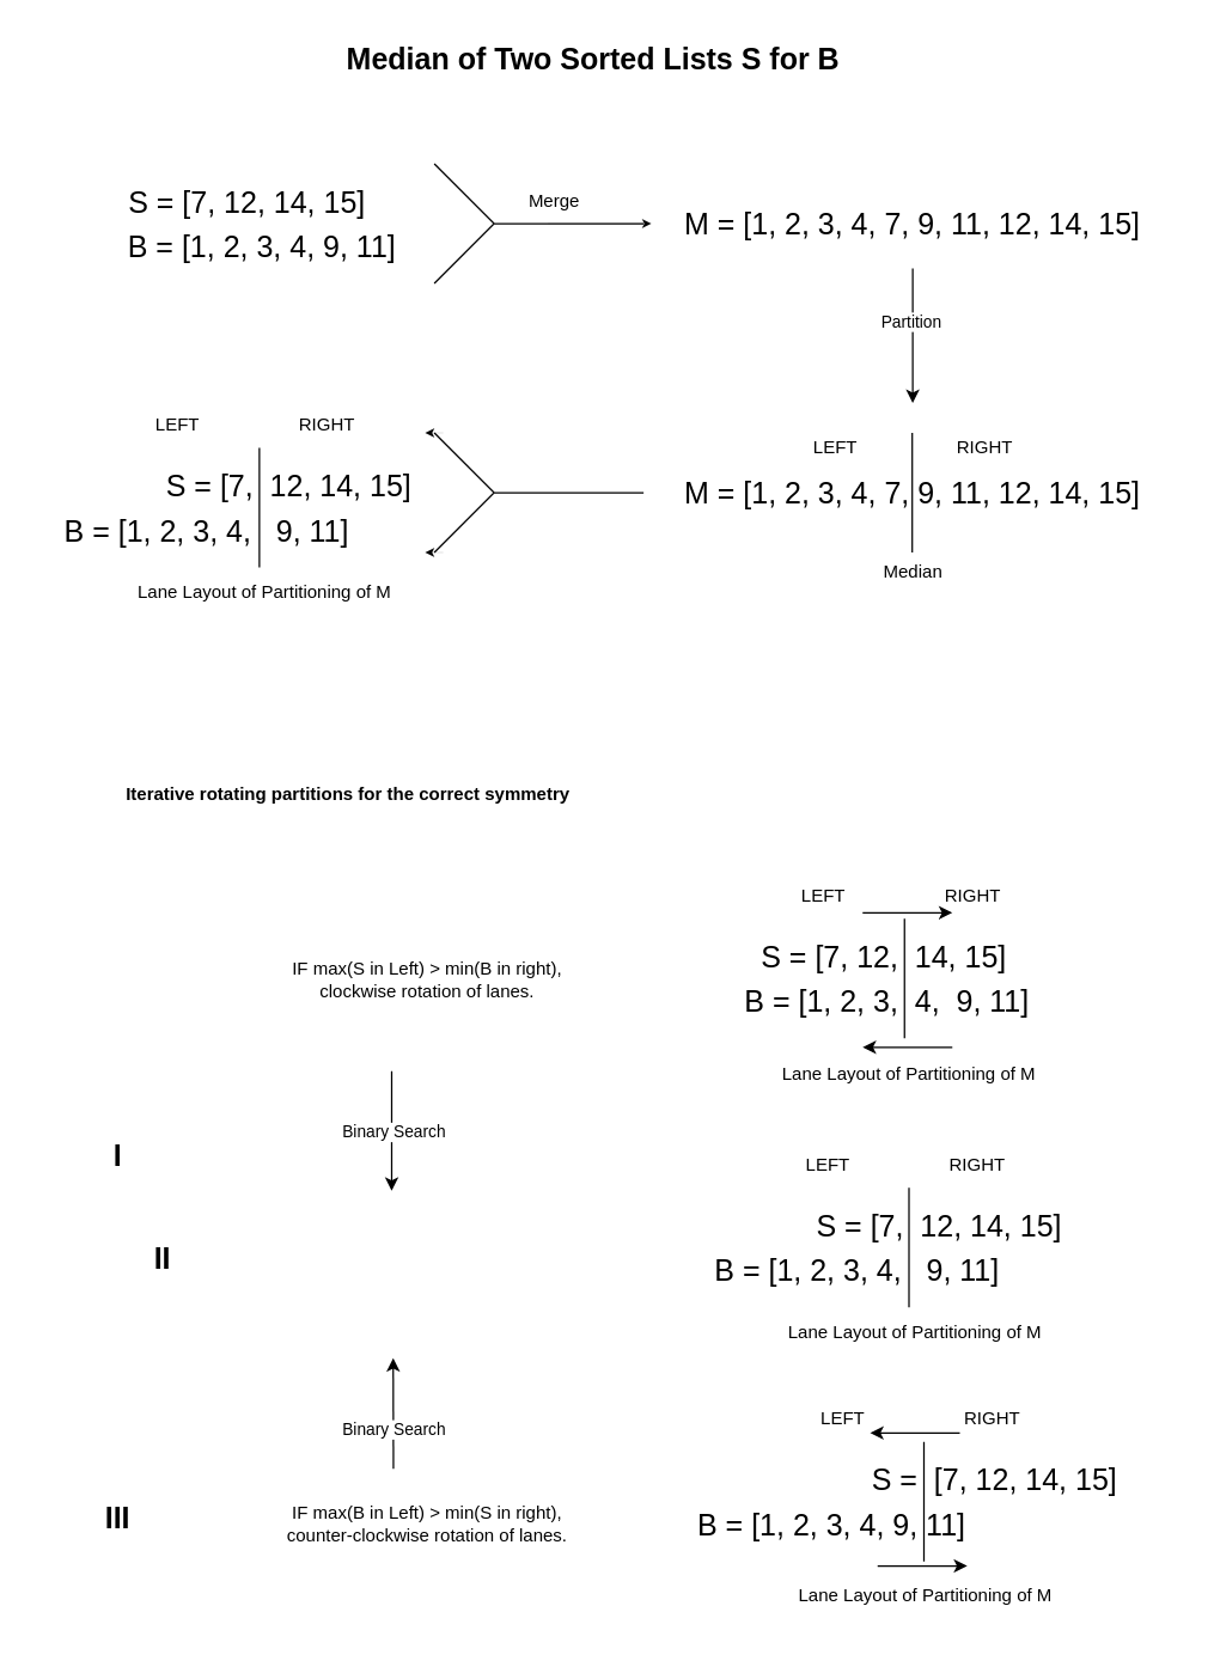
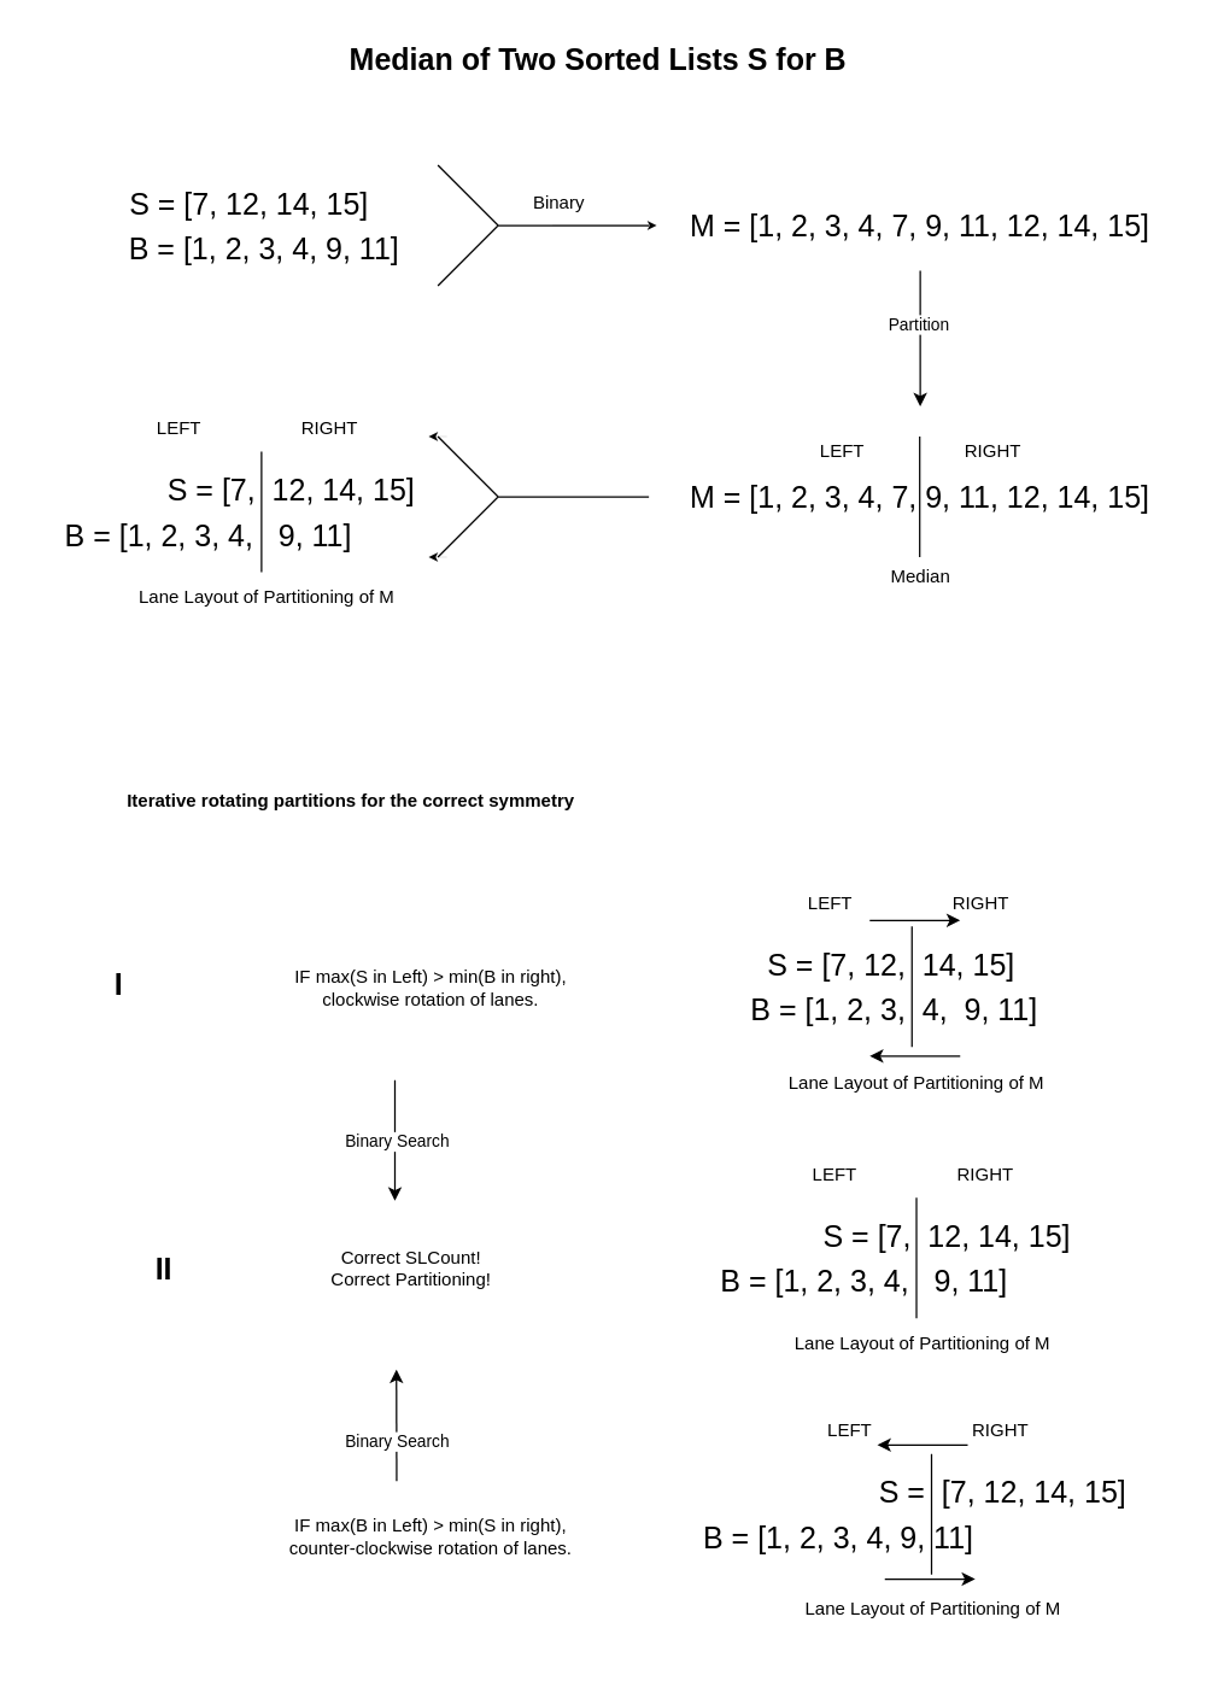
- <mxCell id="6" value="Merge" style="text;html=1;align=center;verticalAlign=middle;resizable=0;points=[];autosize=1;strokeColor=none;fillColor=none;" vertex="1" parent="1"><mxGeometry x="340" y="119" width="60" height="30" as="geometry" /></mxCell>
+ <mxCell id="6" value="Binary" style="text;html=1;align=center;verticalAlign=middle;resizable=0;points=[];autosize=1;strokeColor=none;fillColor=none;" vertex="1" parent="1"><mxGeometry x="340" y="119" width="60" height="30" as="geometry" /></mxCell>
- <mxCell id="51" value="I" style="text;html=1;align=center;verticalAlign=middle;resizable=0;points=[];autosize=1;strokeColor=none;fillColor=none;fontStyle=1;fontSize=20;" vertex="1" parent="1"><mxGeometry x="65.5" y="754" width="24" height="36" as="geometry" /></mxCell>
+ <mxCell id="51" value="I" style="text;html=1;align=center;verticalAlign=middle;resizable=0;points=[];autosize=1;strokeColor=none;fillColor=none;fontStyle=1;fontSize=20;" vertex="1" parent="1"><mxGeometry x="65.5" y="634" width="24" height="36" as="geometry" /></mxCell>
+ <mxCell id="50" value="Correct SLCount!&lt;div&gt;Correct Partitioning!&lt;/div&gt;" style="text;html=1;align=center;verticalAlign=middle;resizable=0;points=[];autosize=1;strokeColor=none;fillColor=none;" vertex="1" parent="1"><mxGeometry x="209.5" y="820" width="124" height="41" as="geometry" /></mxCell>
- <mxCell id="53" value="III" style="text;html=1;align=center;verticalAlign=middle;resizable=0;points=[];autosize=1;strokeColor=none;fillColor=none;fontStyle=1;fontSize=20;" vertex="1" parent="1"><mxGeometry x="60" y="996" width="35" height="36" as="geometry" /></mxCell>
